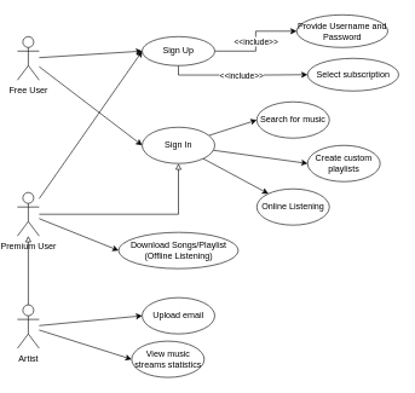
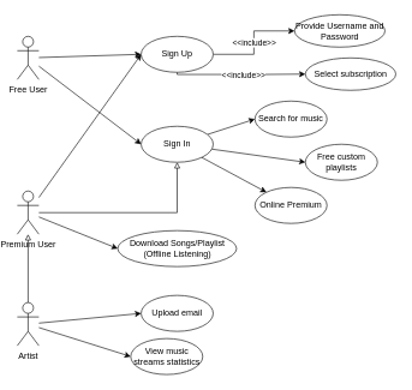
- <mxCell id="8" value="Sign Up" style="ellipse;whiteSpace=wrap;html=1;" vertex="1" parent="1"><mxGeometry x="192" y="50" width="100" height="40" as="geometry" /></mxCell>
+ <mxCell id="8" value="Sign Up" style="ellipse;whiteSpace=wrap;html=1;" vertex="1" parent="1"><mxGeometry x="192" y="50" width="100" height="50" as="geometry" /></mxCell>
- <mxCell id="15" value="Create custom playlists" style="ellipse;whiteSpace=wrap;html=1;" vertex="1" parent="1"><mxGeometry x="420" y="200" width="100" height="50" as="geometry" /></mxCell>
+ <mxCell id="15" value="Free custom playlists" style="ellipse;whiteSpace=wrap;html=1;" vertex="1" parent="1"><mxGeometry x="420" y="200" width="100" height="50" as="geometry" /></mxCell>
- <mxCell id="14" value="Online Listening" style="ellipse;whiteSpace=wrap;html=1;" vertex="1" parent="1"><mxGeometry x="350" y="260" width="100" height="50" as="geometry" /></mxCell>
+ <mxCell id="14" value="Online Premium" style="ellipse;whiteSpace=wrap;html=1;" vertex="1" parent="1"><mxGeometry x="350" y="260" width="100" height="50" as="geometry" /></mxCell>
